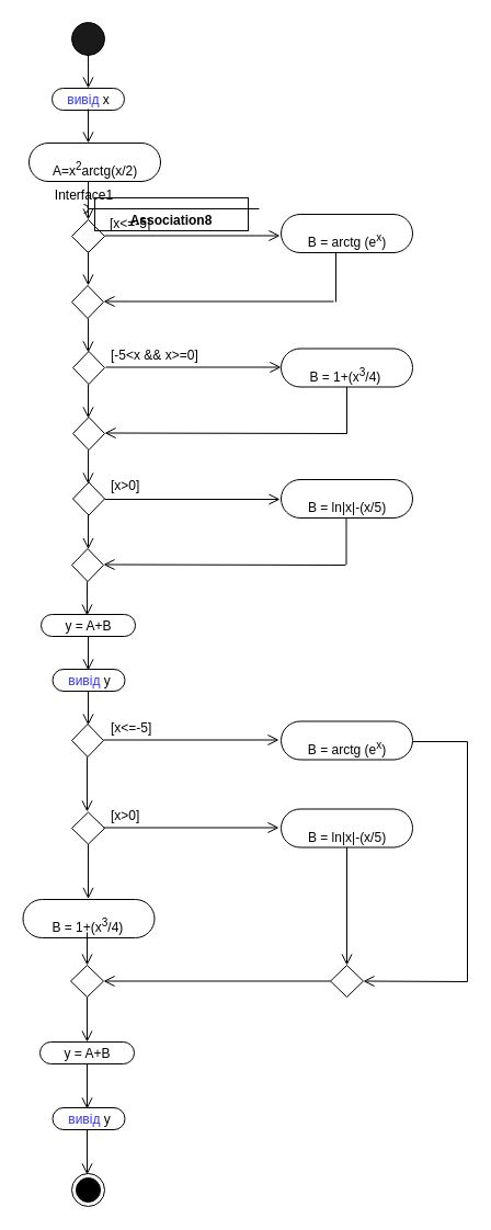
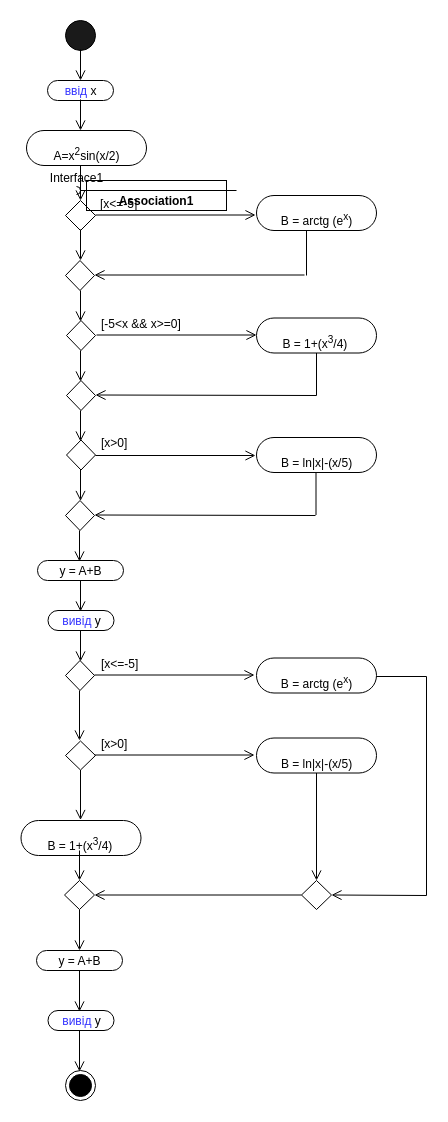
- <mxCell id="15" value="&lt;font color=&quot;#3333ff&quot;&gt;вивід &lt;/font&gt;x" style="html=1;align=center;verticalAlign=bottom;rounded=1;absoluteArcSize=1;arcSize=50;dashed=0;spacingTop=2;spacingRight=0;strokeColor=#000000;fillColor=none;labelPosition=center;verticalLabelPosition=middle;textDirection=ltr;horizontal=1;" vertex="1" parent="1"><mxGeometry x="47" y="80" width="66" height="20" as="geometry" /></mxCell>
+ <mxCell id="15" value="&lt;font color=&quot;#3333ff&quot;&gt;ввід &lt;/font&gt;x" style="html=1;align=center;verticalAlign=bottom;rounded=1;absoluteArcSize=1;arcSize=50;dashed=0;spacingTop=2;spacingRight=0;strokeColor=#000000;fillColor=none;labelPosition=center;verticalLabelPosition=middle;textDirection=ltr;horizontal=1;" vertex="1" parent="1"><mxGeometry x="47" y="80" width="66" height="20" as="geometry" /></mxCell>
- <mxCell id="13" value="A=x&lt;sup&gt;2&lt;/sup&gt;arctg(x/2)" style="html=1;align=center;verticalAlign=bottom;rounded=1;absoluteArcSize=1;arcSize=50;dashed=0;spacingTop=2;spacingRight=0;strokeColor=#000000;fillColor=none;labelPosition=center;verticalLabelPosition=middle;textDirection=ltr;horizontal=1;" vertex="1" parent="1"><mxGeometry x="26" y="130" width="120" height="35" as="geometry" /></mxCell>
+ <mxCell id="13" value="A=x&lt;sup&gt;2&lt;/sup&gt;sin(x/2)" style="html=1;align=center;verticalAlign=bottom;rounded=1;absoluteArcSize=1;arcSize=50;dashed=0;spacingTop=2;spacingRight=0;strokeColor=#000000;fillColor=none;labelPosition=center;verticalLabelPosition=middle;textDirection=ltr;horizontal=1;" vertex="1" parent="1"><mxGeometry x="26" y="130" width="120" height="35" as="geometry" /></mxCell>
- <mxCell id="65" value="Association8" style="fontStyle=1;fontSize=12;strokeColor=#000000;fillColor=none;verticalAlign=bottom;" vertex="1" parent="1"><mxGeometry x="86" y="180" width="140" height="30" as="geometry" /></mxCell>
+ <mxCell id="65" value="Association1" style="fontStyle=1;fontSize=12;strokeColor=#000000;fillColor=none;verticalAlign=bottom;" vertex="1" parent="1"><mxGeometry x="86" y="180" width="140" height="30" as="geometry" /></mxCell>
